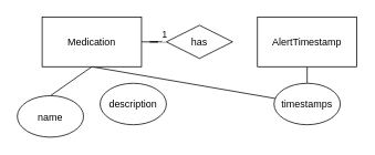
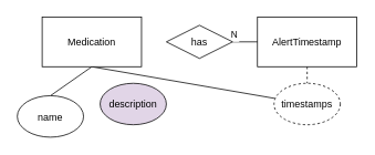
- <mxCell id="4" value="" style="edgeStyle=orthogonalEdgeStyle;rounded=0;orthogonalLoop=1;jettySize=auto;endArrow=none;endFill=0;" parent="1" source="6" target="14" edge="1"><mxGeometry relative="1" as="geometry" /></mxCell>
- <mxCell id="5" value="1" style="edgeLabel;align=center;verticalAlign=bottom;resizable=0;points=[];labelPosition=center;verticalLabelPosition=top;" parent="4" vertex="1" connectable="0"><mxGeometry x="0.917" relative="1" as="geometry"><mxPoint as="offset" /></mxGeometry></mxCell>
+ <mxCell id="12" value="" style="edgeStyle=orthogonalEdgeStyle;rounded=0;orthogonalLoop=1;jettySize=auto;exitX=1;exitY=0.5;exitDx=0;exitDy=0;entryX=0;entryY=0.5;entryDx=0;entryDy=0;endArrow=none;endFill=0;" parent="1" source="14" target="8" edge="1"><mxGeometry relative="1" as="geometry" /></mxCell>
+ <mxCell id="13" value="N" style="edgeLabel;align=center;verticalAlign=bottom;resizable=0;points=[];labelPosition=center;verticalLabelPosition=top;" parent="12" vertex="1" connectable="0"><mxGeometry x="-0.868" relative="1" as="geometry"><mxPoint as="offset" /></mxGeometry></mxCell>
- <mxCell id="7" value="" style="edgeStyle=none;rounded=0;orthogonalLoop=1;jettySize=auto;exitX=0.5;exitY=1;exitDx=0;exitDy=0;entryX=0.5;entryY=0;entryDx=0;entryDy=0;endArrow=none;endFill=0;" parent="1" source="8" target="11" edge="1"><mxGeometry relative="1" as="geometry" /></mxCell>
+ <mxCell id="7" value="" style="edgeStyle=none;rounded=0;orthogonalLoop=1;jettySize=auto;exitX=0.5;exitY=1;exitDx=0;exitDy=0;entryX=0.5;entryY=0;entryDx=0;entryDy=0;endArrow=none;endFill=0;dashed=1;" parent="1" source="8" target="11" edge="1"><mxGeometry relative="1" as="geometry" /></mxCell>
- <mxCell id="10" value="description" style="ellipse;" parent="1" vertex="1"><mxGeometry x="120" y="100" width="80" height="50" as="geometry" /></mxCell>
+ <mxCell id="10" value="description" style="ellipse;fillColor=#e1d5e7;" parent="1" vertex="1"><mxGeometry x="120" y="100" width="80" height="50" as="geometry" /></mxCell>
- <mxCell id="11" value="timestamps" style="ellipse;" parent="1" vertex="1"><mxGeometry x="330" y="100" width="80" height="50" as="geometry" /></mxCell>
+ <mxCell id="11" value="timestamps" style="ellipse;dashed=1;" parent="1" vertex="1"><mxGeometry x="330" y="100" width="80" height="50" as="geometry" /></mxCell>
